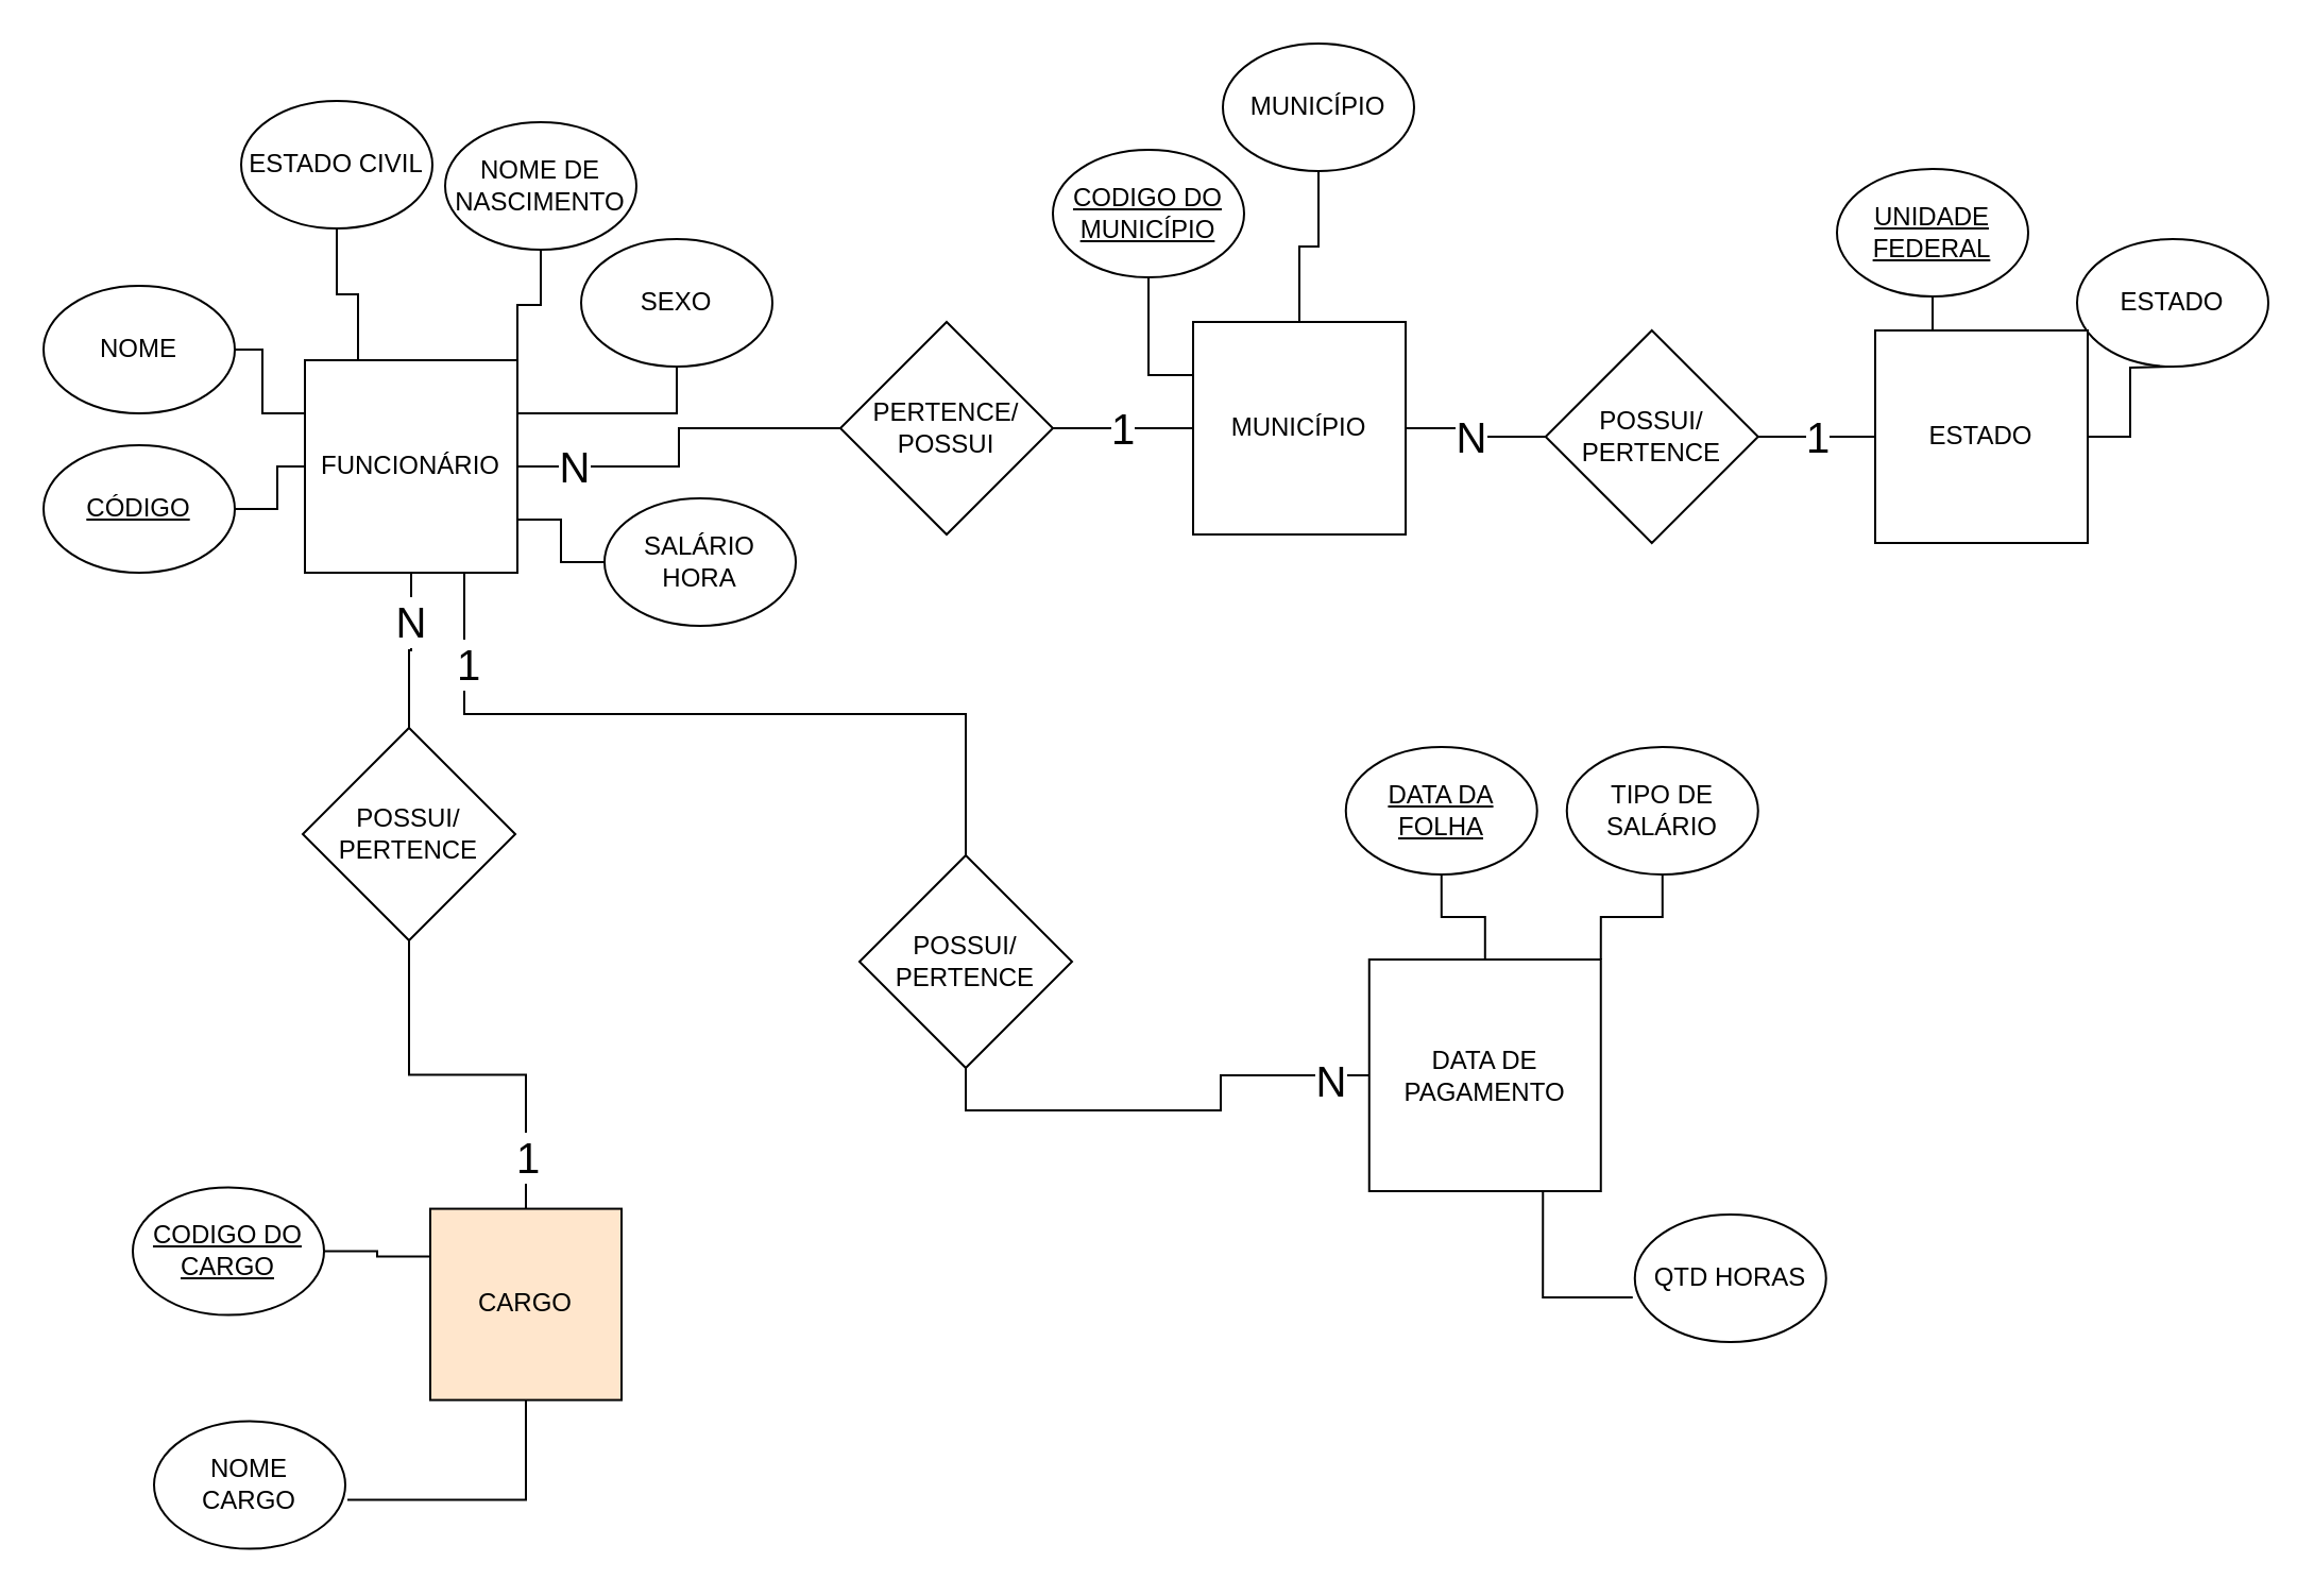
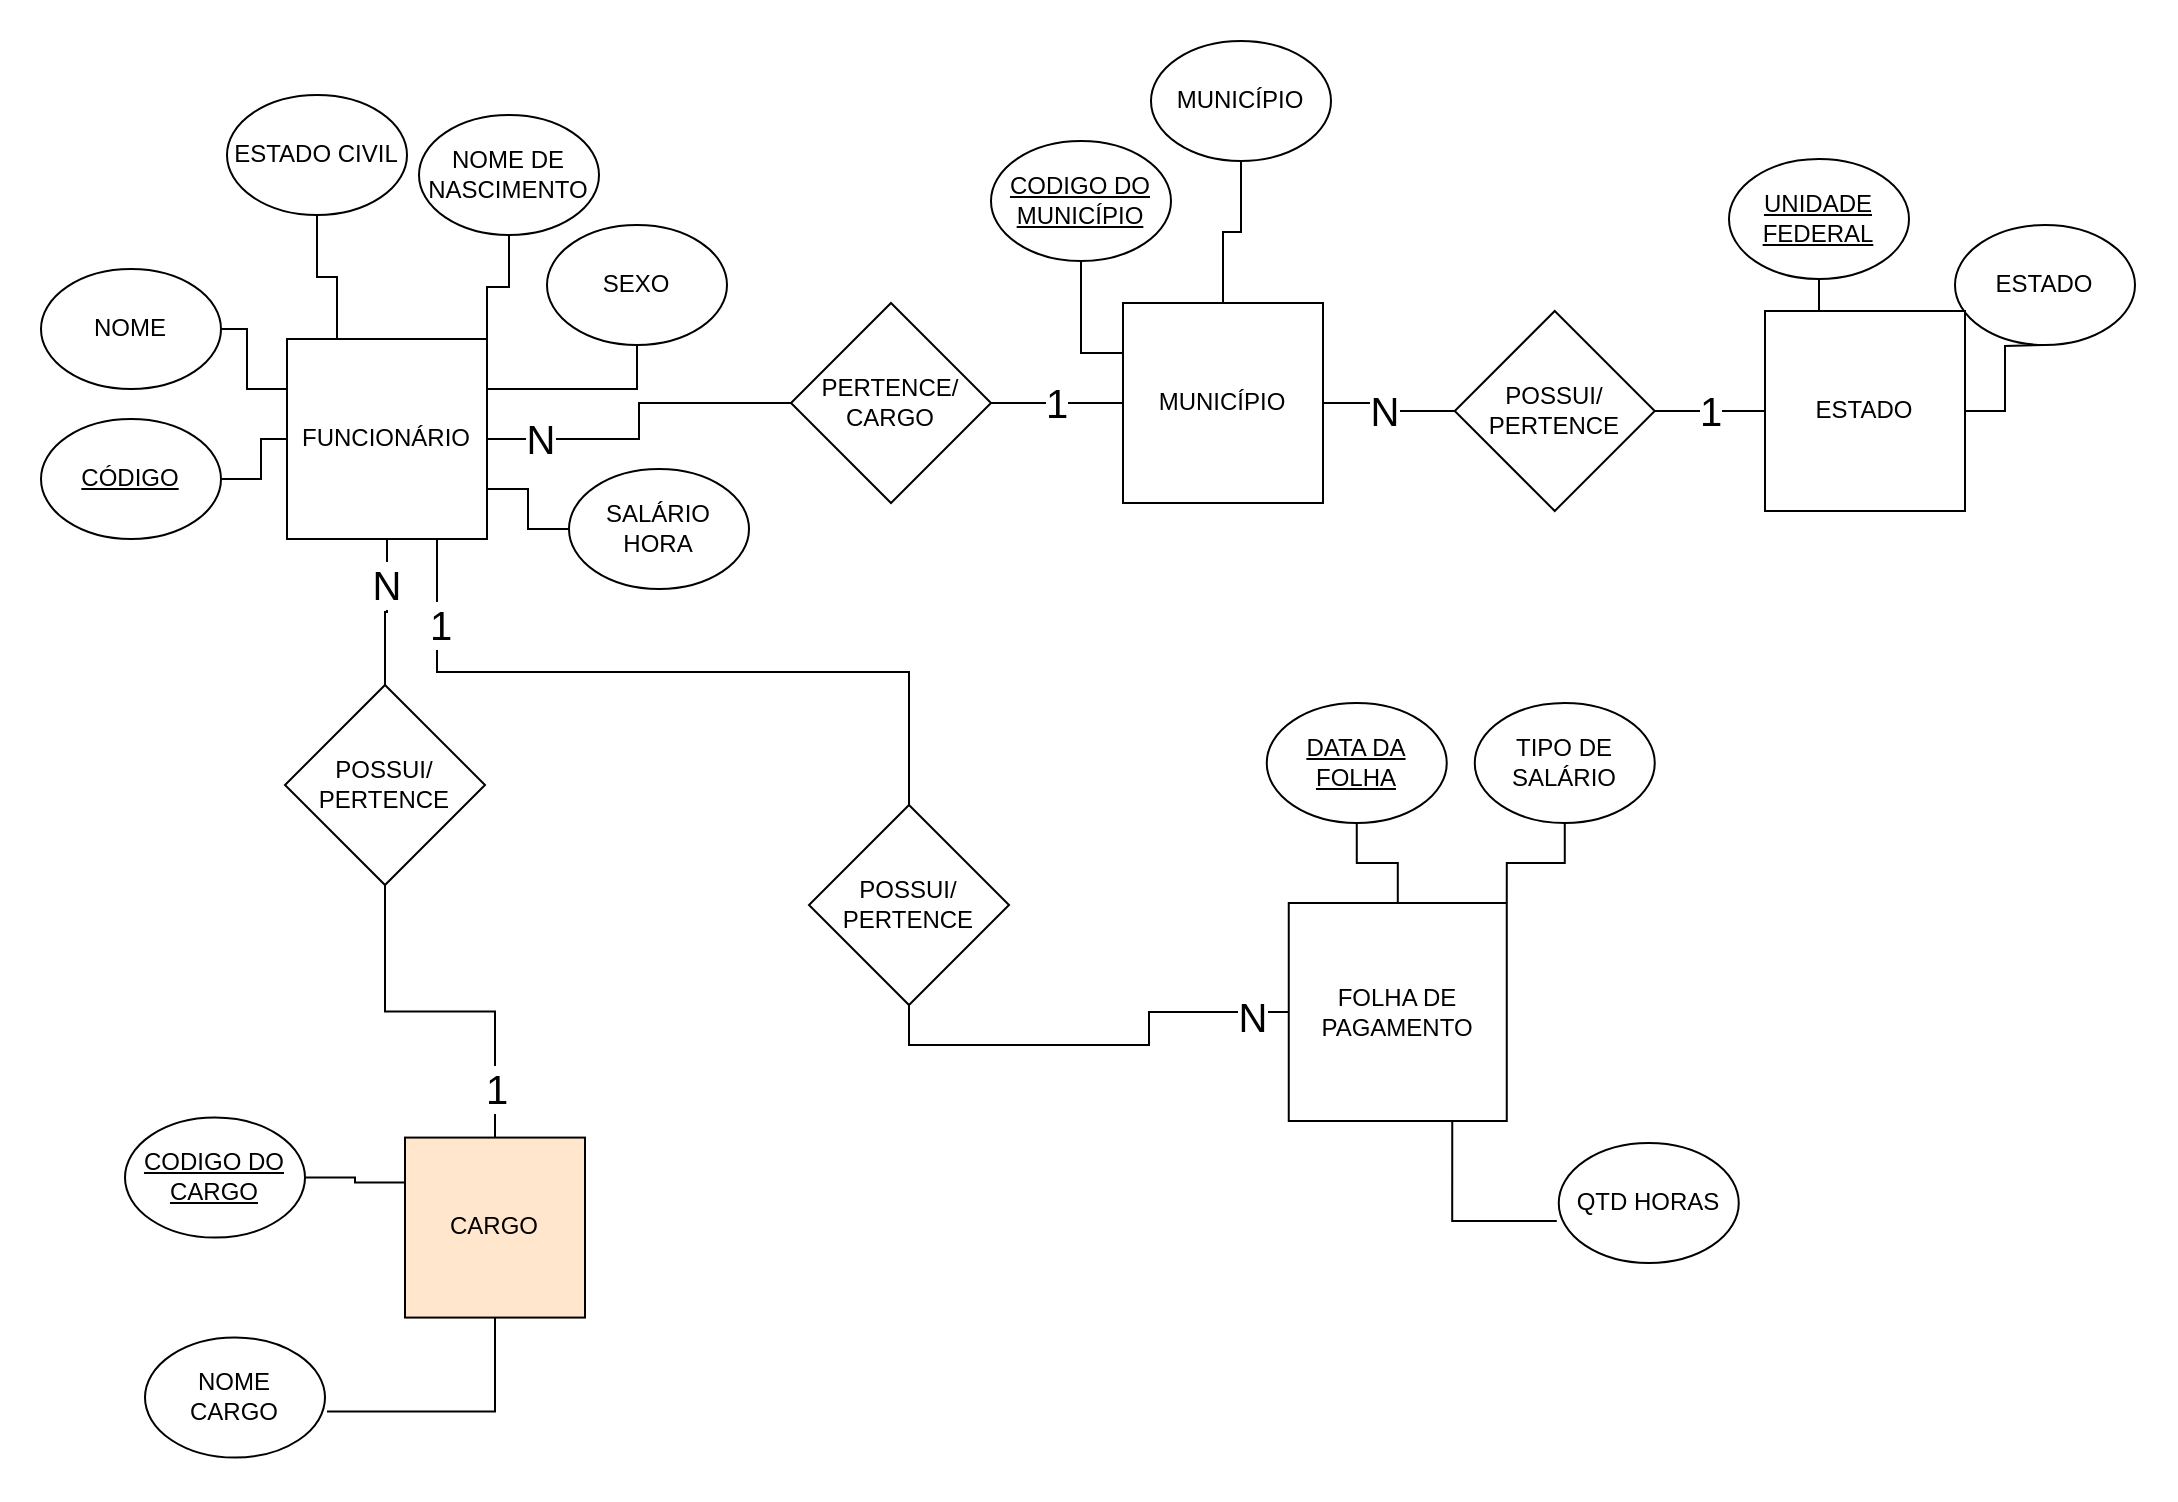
- <mxCell id="42" value="PERTENCE/&lt;br&gt;POSSUI" style="rhombus;whiteSpace=wrap;html=1;strokeColor=default;fontFamily=Helvetica;fontSize=12;fontColor=default;fillColor=default;" vertex="1" parent="1"><mxGeometry x="395" y="151" width="100" height="100" as="geometry" /></mxCell>
+ <mxCell id="42" value="PERTENCE/&lt;br&gt;CARGO" style="rhombus;whiteSpace=wrap;html=1;strokeColor=default;fontFamily=Helvetica;fontSize=12;fontColor=default;fillColor=default;" vertex="1" parent="1"><mxGeometry x="395" y="151" width="100" height="100" as="geometry" /></mxCell>
- <mxCell id="7" value="DATA DE PAGAMENTO" style="whiteSpace=wrap;html=1;aspect=fixed;" vertex="1" parent="1"><mxGeometry x="643.88" y="451" width="109" height="109" as="geometry" /></mxCell>
+ <mxCell id="7" value="FOLHA DE PAGAMENTO" style="whiteSpace=wrap;html=1;aspect=fixed;" vertex="1" parent="1"><mxGeometry x="643.88" y="451" width="109" height="109" as="geometry" /></mxCell>
- <mxCell id="13" value="QTD HORAS" style="ellipse;whiteSpace=wrap;html=1;strokeColor=default;fontFamily=Helvetica;fontSize=12;fontColor=default;fillColor=default;" vertex="1" parent="1"><mxGeometry x="768.88" y="571" width="90" height="60" as="geometry" /></mxCell>
+ <mxCell id="13" value="QTD HORAS" style="ellipse;whiteSpace=wrap;html=1;strokeColor=default;fontFamily=Helvetica;fontSize=12;fontColor=default;fillColor=default;" vertex="1" parent="1"><mxGeometry x="778.88" y="571" width="90" height="60" as="geometry" /></mxCell>
